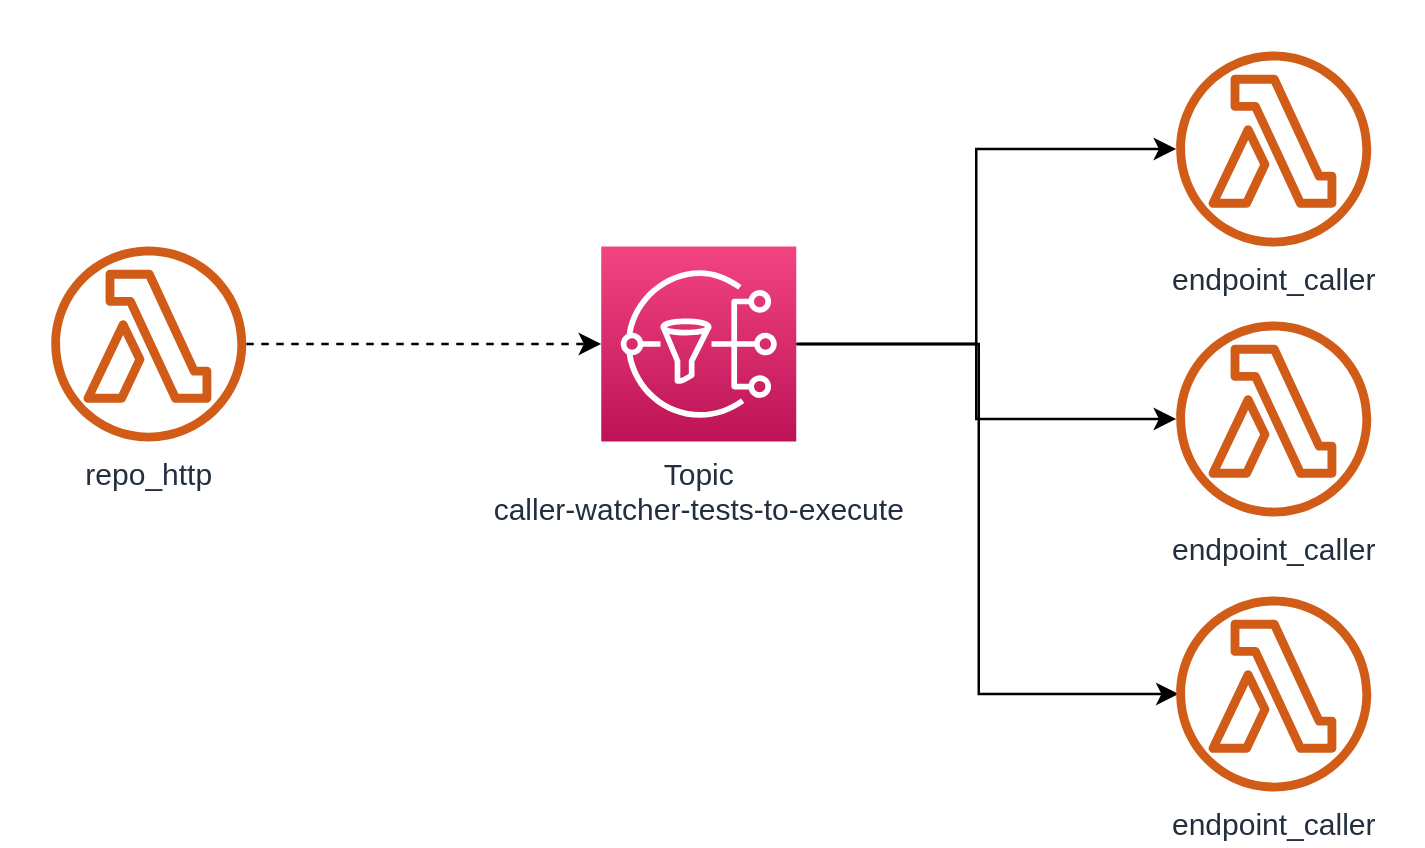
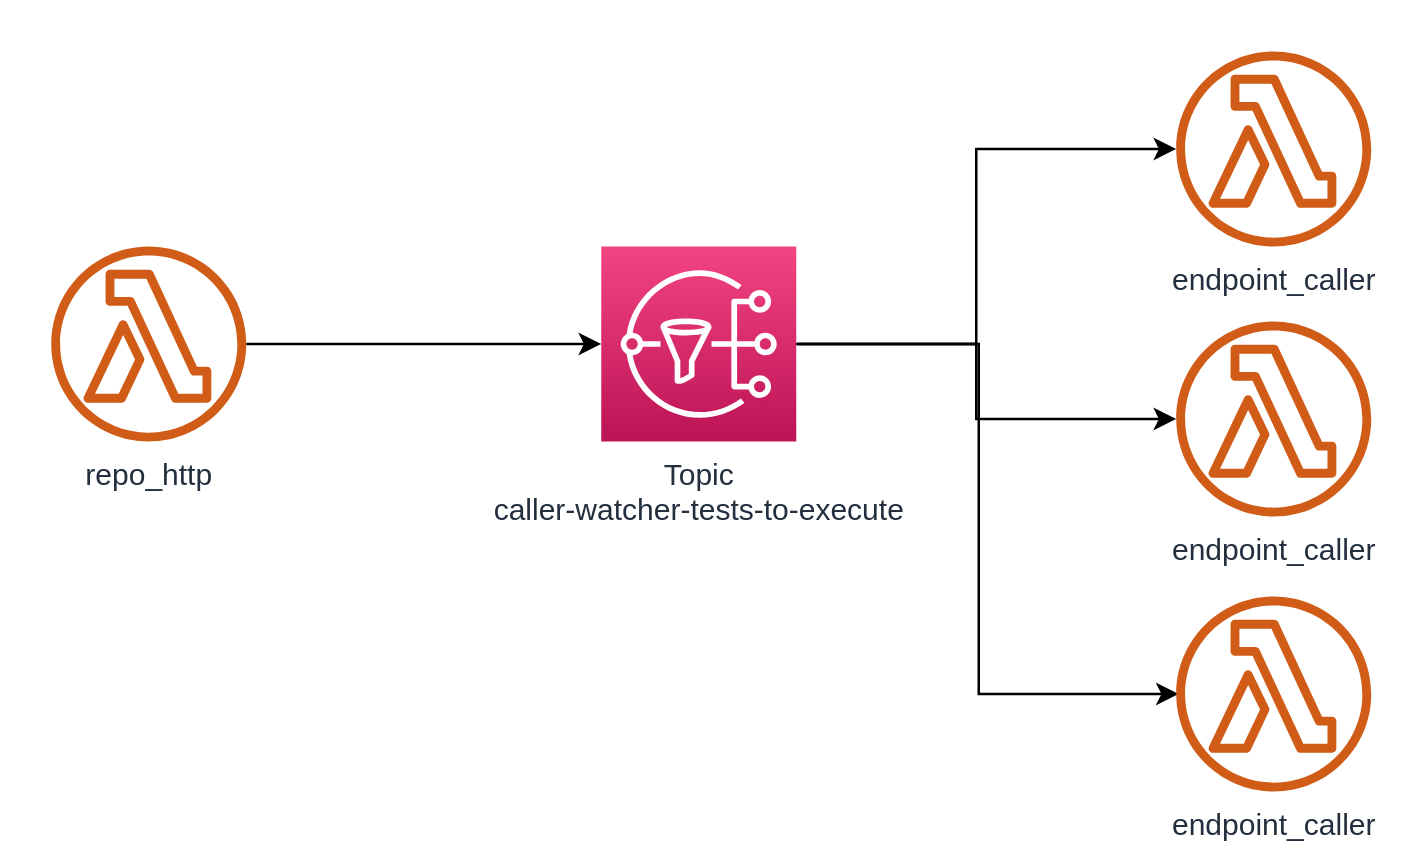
- <mxCell id="2" style="edgeStyle=orthogonalEdgeStyle;rounded=0;orthogonalLoop=1;jettySize=auto;html=1;dashed=1;" edge="1" parent="1" source="3" target="8"><mxGeometry relative="1" as="geometry" /></mxCell>
+ <mxCell id="2" style="edgeStyle=orthogonalEdgeStyle;rounded=0;orthogonalLoop=1;jettySize=auto;html=1;" edge="1" parent="1" source="3" target="8"><mxGeometry relative="1" as="geometry" /></mxCell>
